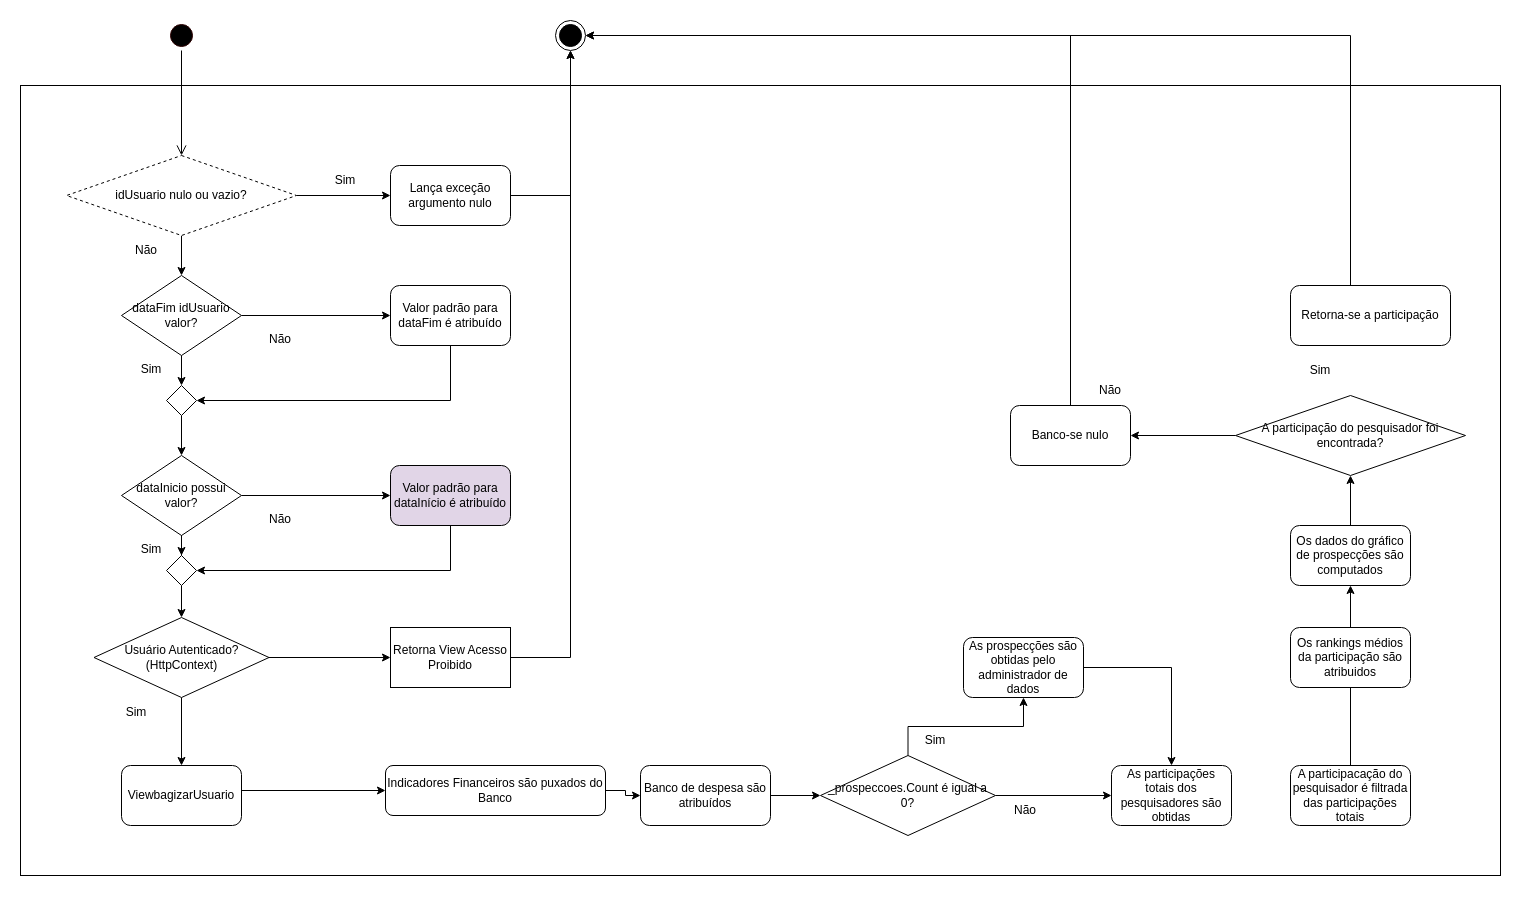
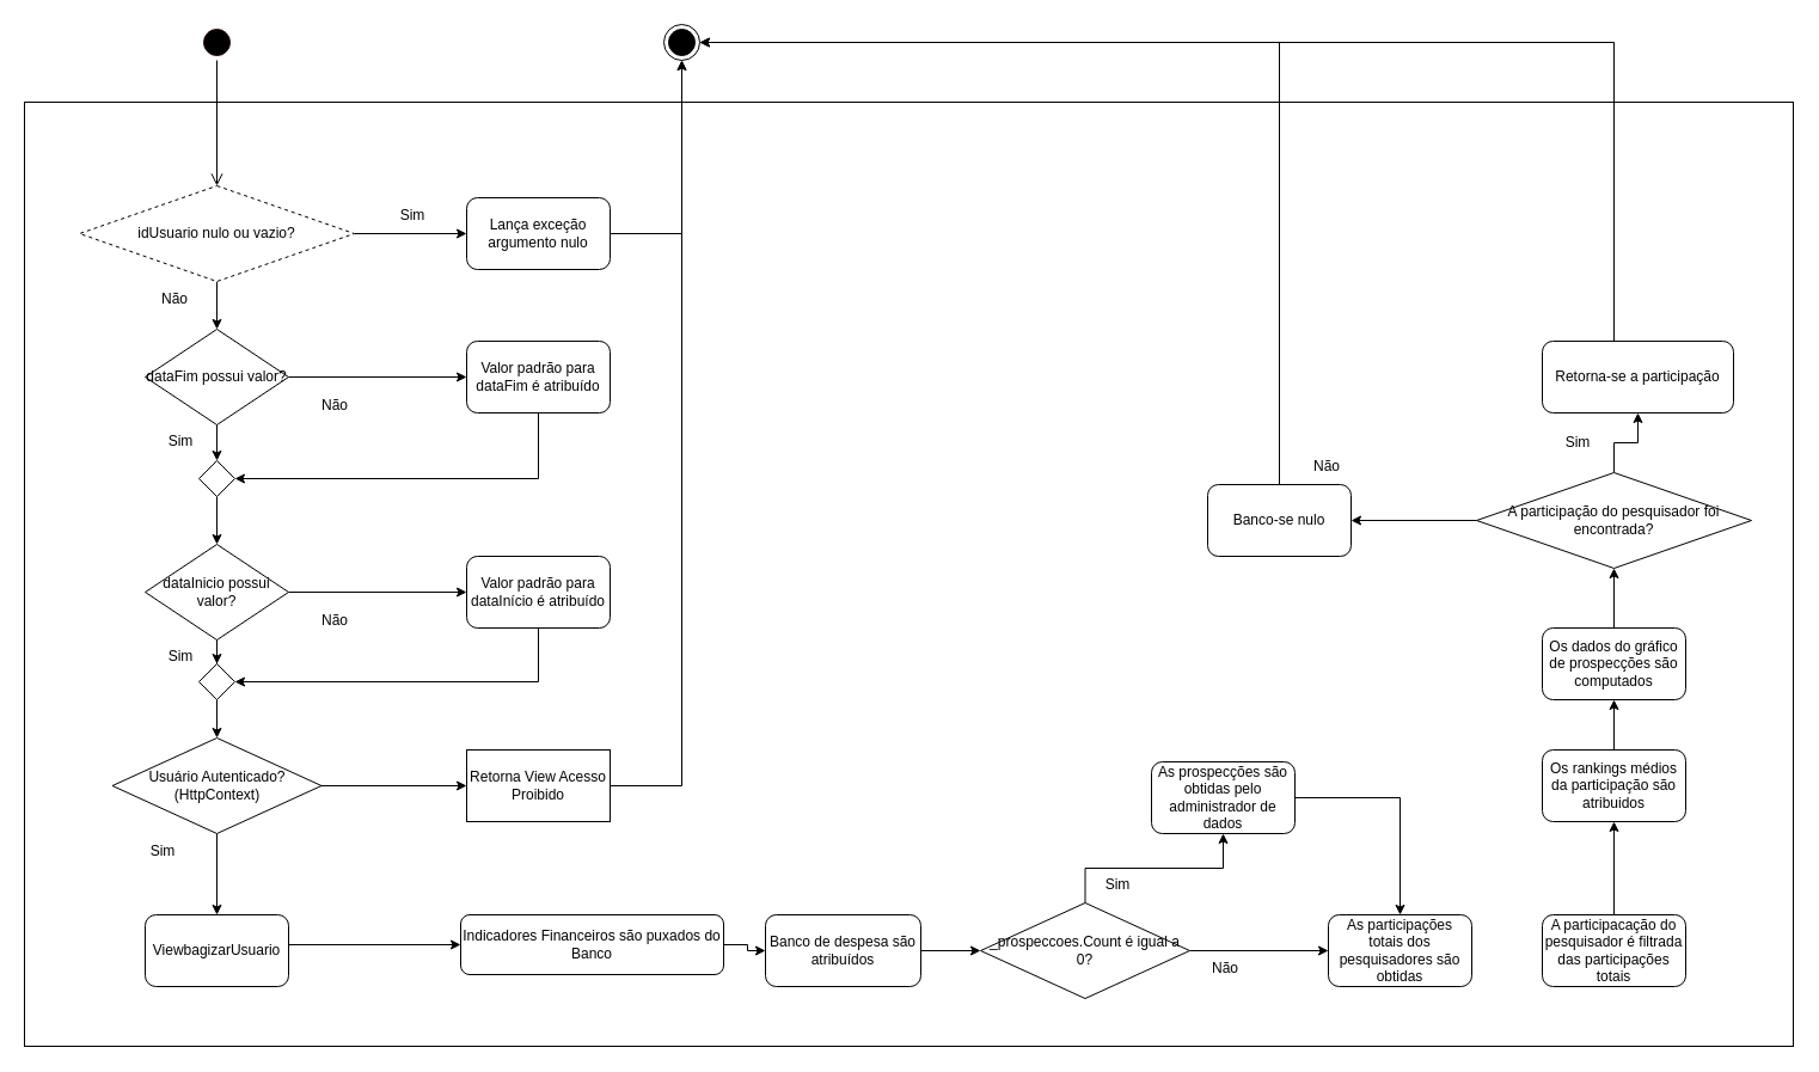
- <mxCell id="33" value="dataFim idUsuario valor?" style="rhombus;whiteSpace=wrap;html=1;" vertex="1" parent="1"><mxGeometry x="121" y="275" width="120" height="80" as="geometry" /></mxCell>
+ <mxCell id="33" value="dataFim possui valor?" style="rhombus;whiteSpace=wrap;html=1;" vertex="1" parent="1"><mxGeometry x="121" y="275" width="120" height="80" as="geometry" /></mxCell>
+ <mxCell id="66" style="edgeStyle=orthogonalEdgeStyle;rounded=0;orthogonalLoop=1;jettySize=auto;html=1;" edge="1" parent="1" source="67" target="72"><mxGeometry relative="1" as="geometry" /></mxCell>
- <mxCell id="40" value="Valor padrão para dataInício é atribuído" style="rounded=1;whiteSpace=wrap;html=1;fillColor=#e1d5e7;" vertex="1" parent="1"><mxGeometry x="390" y="465" width="120" height="60" as="geometry" /></mxCell>
+ <mxCell id="40" value="Valor padrão para dataInício é atribuído" style="rounded=1;whiteSpace=wrap;html=1;" vertex="1" parent="1"><mxGeometry x="390" y="465" width="120" height="60" as="geometry" /></mxCell>
- <mxCell id="59" style="edgeStyle=orthogonalEdgeStyle;rounded=0;orthogonalLoop=1;jettySize=auto;html=1;endArrow=none;" edge="1" parent="1" source="60" target="62"><mxGeometry relative="1" as="geometry" /></mxCell>
+ <mxCell id="59" style="edgeStyle=orthogonalEdgeStyle;rounded=0;orthogonalLoop=1;jettySize=auto;html=1;" edge="1" parent="1" source="60" target="62"><mxGeometry relative="1" as="geometry" /></mxCell>
